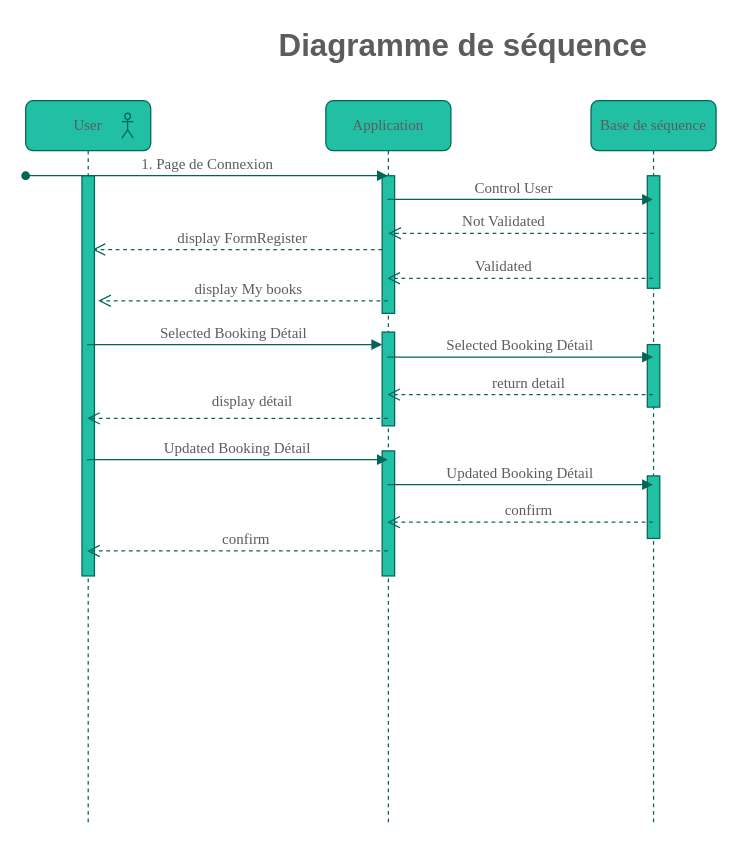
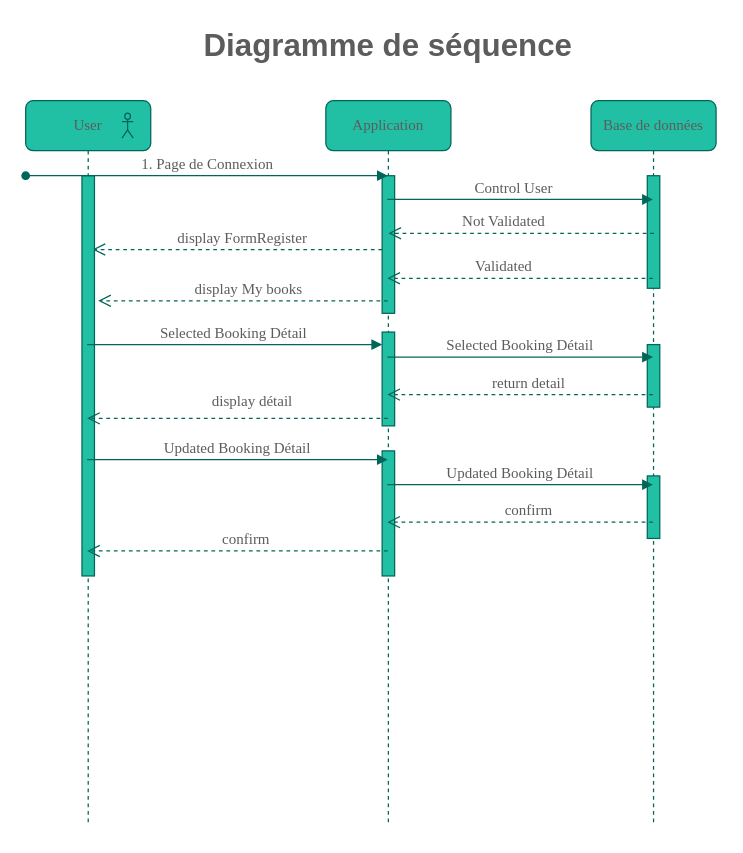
- <mxCell id="17" value="Diagramme de séquence" style="text;html=1;strokeColor=none;fillColor=none;align=center;verticalAlign=middle;whiteSpace=wrap;rounded=0;fontSize=25;fontStyle=1;fontColor=#5C5C5C;" vertex="1" parent="1"><mxGeometry x="170" y="20" width="400" height="30" as="geometry" /></mxCell>
+ <mxCell id="17" value="Diagramme de séquence" style="text;html=1;strokeColor=none;fillColor=none;align=center;verticalAlign=middle;whiteSpace=wrap;rounded=0;fontSize=25;fontStyle=1;fontColor=#5C5C5C;" vertex="1" parent="1"><mxGeometry x="110" y="20" width="400" height="30" as="geometry" /></mxCell>
- <mxCell id="7" value="Base de séquence" style="shape=umlLifeline;perimeter=lifelinePerimeter;whiteSpace=wrap;html=1;container=1;collapsible=0;recursiveResize=0;outlineConnect=0;rounded=1;shadow=0;comic=0;labelBackgroundColor=none;strokeWidth=1;fontFamily=Verdana;fontSize=12;align=center;fillColor=#21C0A5;strokeColor=#006658;fontColor=#5C5C5C;" parent="1" vertex="1"><mxGeometry x="472" y="80" width="100" height="580" as="geometry" /></mxCell>
+ <mxCell id="7" value="Base de données" style="shape=umlLifeline;perimeter=lifelinePerimeter;whiteSpace=wrap;html=1;container=1;collapsible=0;recursiveResize=0;outlineConnect=0;rounded=1;shadow=0;comic=0;labelBackgroundColor=none;strokeWidth=1;fontFamily=Verdana;fontSize=12;align=center;fillColor=#21C0A5;strokeColor=#006658;fontColor=#5C5C5C;" parent="1" vertex="1"><mxGeometry x="472" y="80" width="100" height="580" as="geometry" /></mxCell>
